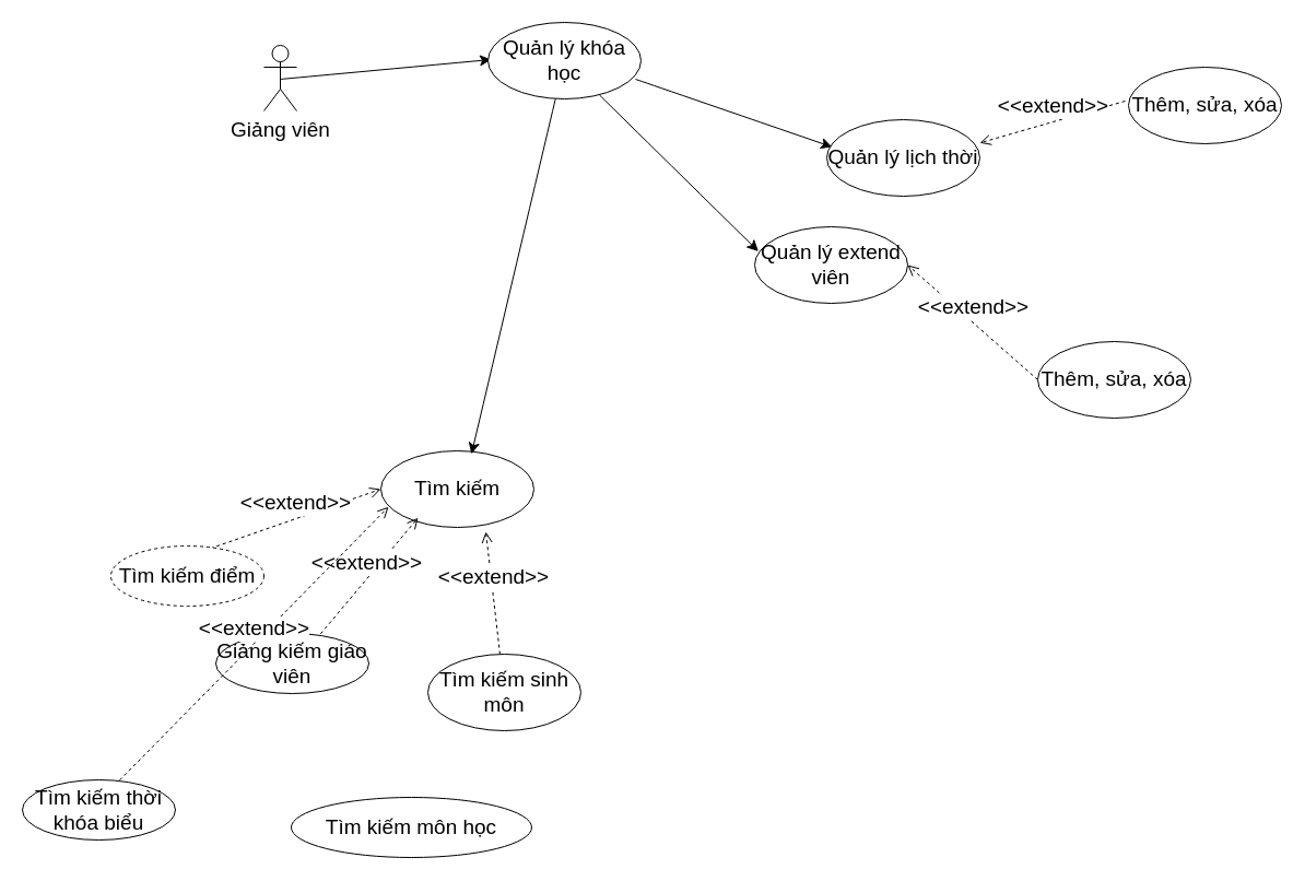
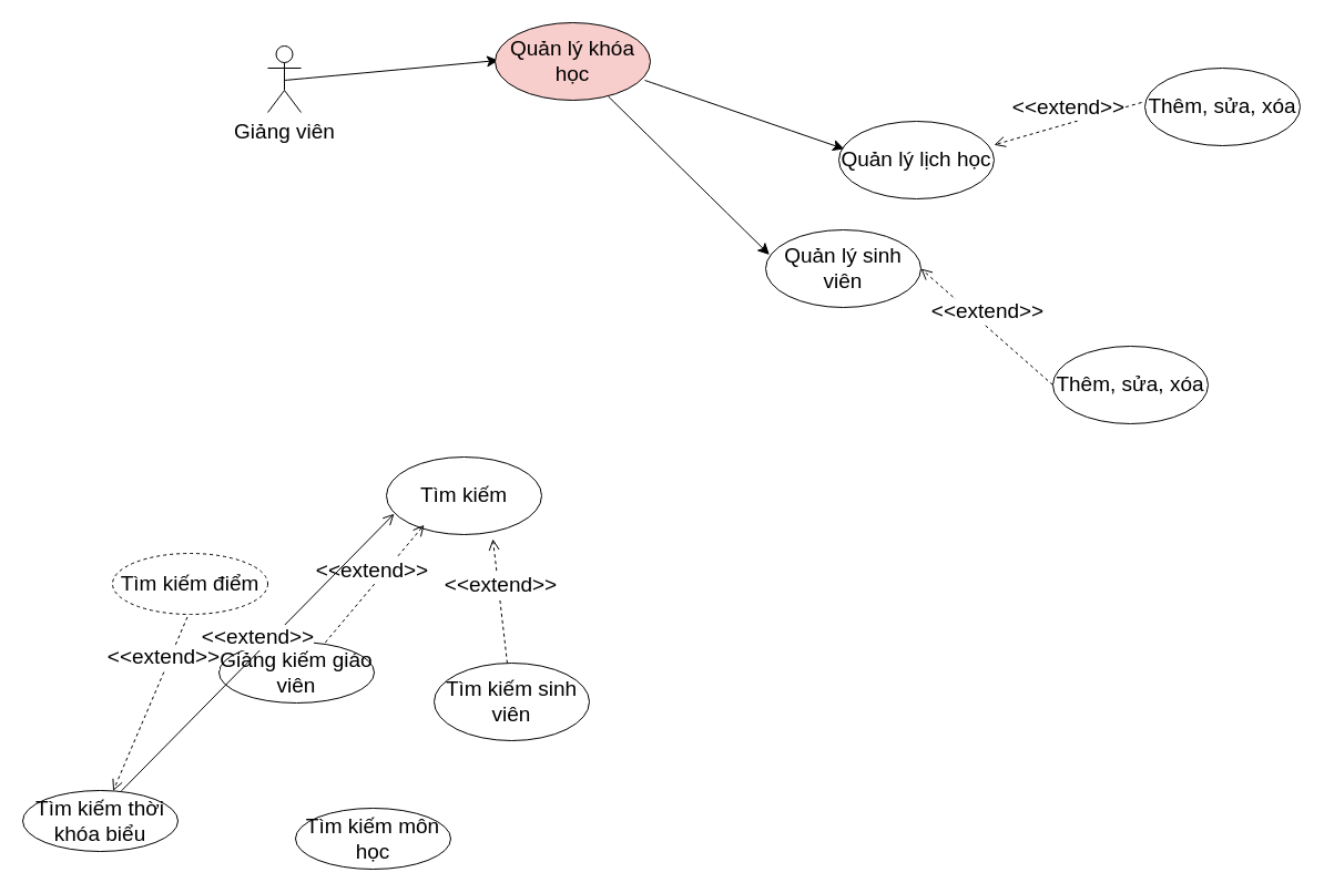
- <mxCell id="5" value="Quản lý khóa học" style="ellipse;whiteSpace=wrap;html=1;fontSize=19;" vertex="1" parent="1"><mxGeometry x="446" y="20" width="140" height="70" as="geometry" /></mxCell>
+ <mxCell id="5" value="Quản lý khóa học" style="ellipse;whiteSpace=wrap;html=1;fontSize=19;fillColor=#f8cecc;" vertex="1" parent="1"><mxGeometry x="446" y="20" width="140" height="70" as="geometry" /></mxCell>
- <mxCell id="7" value="Quản lý lịch thời" style="ellipse;whiteSpace=wrap;html=1;fontSize=19;" vertex="1" parent="1"><mxGeometry x="756" y="109" width="140" height="70" as="geometry" /></mxCell>
+ <mxCell id="7" value="Quản lý lịch học" style="ellipse;whiteSpace=wrap;html=1;fontSize=19;" vertex="1" parent="1"><mxGeometry x="756" y="109" width="140" height="70" as="geometry" /></mxCell>
- <mxCell id="8" value="Quản lý extend viên" style="ellipse;whiteSpace=wrap;html=1;fontSize=19;" vertex="1" parent="1"><mxGeometry x="690" y="207" width="140" height="70" as="geometry" /></mxCell>
+ <mxCell id="8" value="Quản lý sinh viên" style="ellipse;whiteSpace=wrap;html=1;fontSize=19;" vertex="1" parent="1"><mxGeometry x="690" y="207" width="140" height="70" as="geometry" /></mxCell>
- <mxCell id="10" style="edgeStyle=none;curved=1;rounded=0;orthogonalLoop=1;jettySize=auto;html=1;entryX=0.592;entryY=0.041;entryDx=0;entryDy=0;entryPerimeter=0;fontSize=19;startSize=8;endSize=8;" edge="1" parent="1" source="5" target="9"><mxGeometry relative="1" as="geometry" /></mxCell>
- <mxCell id="19" value="&amp;lt;&amp;lt;extend&amp;gt;&amp;gt;" style="html=1;verticalAlign=bottom;endArrow=open;dashed=1;endSize=8;curved=0;rounded=0;fontSize=19;exitX=0.65;exitY=0.041;exitDx=0;exitDy=0;exitPerimeter=0;entryX=0;entryY=0.5;entryDx=0;entryDy=0;" edge="1" parent="1" source="20" target="9"><mxGeometry relative="1" as="geometry"><mxPoint x="280" y="396.5" as="sourcePoint" /><mxPoint x="142" y="362" as="targetPoint" /></mxGeometry></mxCell>
+ <mxCell id="19" value="&amp;lt;&amp;lt;extend&amp;gt;&amp;gt;" style="html=1;verticalAlign=bottom;endArrow=open;dashed=1;endSize=8;curved=0;rounded=0;fontSize=19;exitX=0.65;exitY=0.041;exitDx=0;exitDy=0;exitPerimeter=0;" edge="1" parent="1" source="20" target="22"><mxGeometry relative="1" as="geometry"><mxPoint x="280" y="396.5" as="sourcePoint" /><mxPoint x="142" y="362" as="targetPoint" /></mxGeometry></mxCell>
- <mxCell id="16" value="Tìm kiếm sinh môn" style="ellipse;whiteSpace=wrap;html=1;fontSize=19;" vertex="1" parent="1"><mxGeometry x="391" y="598" width="140" height="70" as="geometry" /></mxCell>
+ <mxCell id="16" value="Tìm kiếm sinh viên" style="ellipse;whiteSpace=wrap;html=1;fontSize=19;" vertex="1" parent="1"><mxGeometry x="391" y="598" width="140" height="70" as="geometry" /></mxCell>
- <mxCell id="21" value="&amp;lt;&amp;lt;extend&amp;gt;&amp;gt;" style="html=1;verticalAlign=bottom;endArrow=open;dashed=1;endSize=8;curved=0;rounded=0;fontSize=19;exitX=0.636;exitY=0.005;exitDx=0;exitDy=0;exitPerimeter=0;entryX=0.05;entryY=0.732;entryDx=0;entryDy=0;entryPerimeter=0;" edge="1" parent="1" source="22" target="9"><mxGeometry relative="1" as="geometry"><mxPoint x="358" y="457" as="sourcePoint" /><mxPoint x="10" y="623" as="targetPoint" /></mxGeometry></mxCell>
+ <mxCell id="21" value="&amp;lt;&amp;lt;extend&amp;gt;&amp;gt;" style="html=1;verticalAlign=bottom;endArrow=open;dashed=0;endSize=8;curved=0;rounded=0;fontSize=19;exitX=0.636;exitY=0.005;exitDx=0;exitDy=0;exitPerimeter=0;entryX=0.05;entryY=0.732;entryDx=0;entryDy=0;entryPerimeter=0;" edge="1" parent="1" source="22" target="9"><mxGeometry relative="1" as="geometry"><mxPoint x="358" y="457" as="sourcePoint" /><mxPoint x="10" y="623" as="targetPoint" /></mxGeometry></mxCell>
- <mxCell id="23" value="Tìm kiếm môn học" style="ellipse;whiteSpace=wrap;html=1;fontSize=19;" vertex="1" parent="1"><mxGeometry x="266" y="729" width="220" height="55" as="geometry" /></mxCell>
+ <mxCell id="23" value="Tìm kiếm môn học" style="ellipse;whiteSpace=wrap;html=1;fontSize=19;" vertex="1" parent="1"><mxGeometry x="266" y="729" width="140" height="55" as="geometry" /></mxCell>
